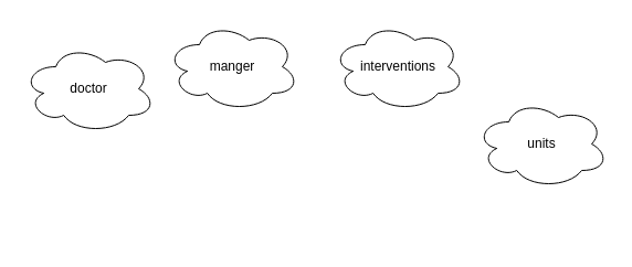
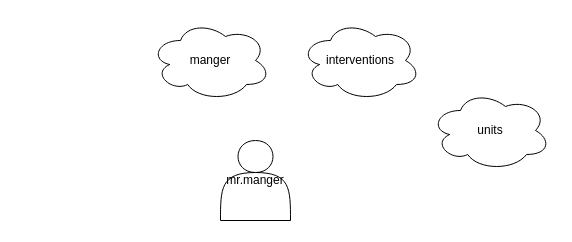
- <mxCell id="3" value="doctor" style="ellipse;shape=cloud;whiteSpace=wrap;html=1;fontColor=default;strokeColor=default;fillColor=default;" vertex="1" parent="1"><mxGeometry x="20" y="40" width="120" height="80" as="geometry" /></mxCell>
+ <mxCell id="2" value="mr.manger" style="shape=actor;whiteSpace=wrap;html=1;fillColor=default;strokeColor=default;fontColor=default;" vertex="1" parent="1"><mxGeometry x="220" y="140" width="70" height="80" as="geometry" /></mxCell>
